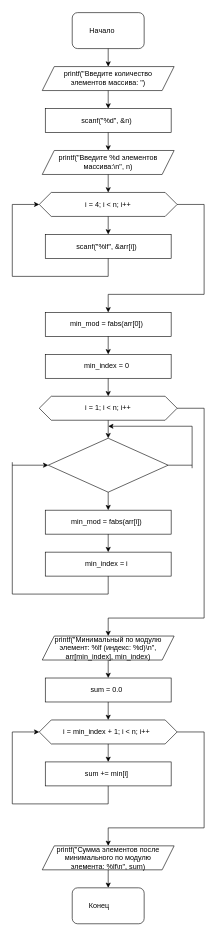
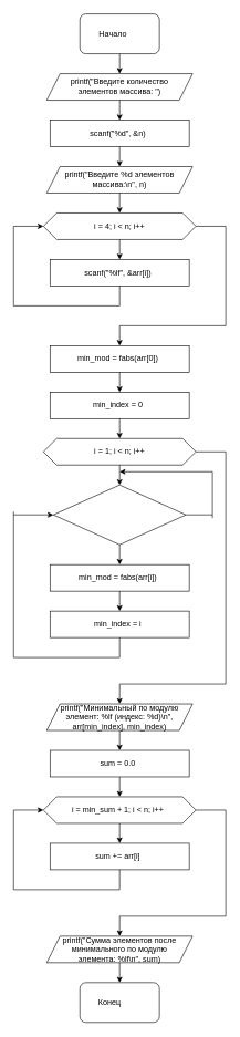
- <mxCell id="74" value="i = min_index + 1; i &lt; n; i++" style="text;html=1;align=center;verticalAlign=middle;whiteSpace=wrap;rounded=0;" vertex="1" parent="1"><mxGeometry x="85" y="1200" width="185" height="40" as="geometry" /></mxCell>
+ <mxCell id="74" value="i = min_sum + 1; i &lt; n; i++" style="text;html=1;align=center;verticalAlign=middle;whiteSpace=wrap;rounded=0;" vertex="1" parent="1"><mxGeometry x="85" y="1200" width="185" height="40" as="geometry" /></mxCell>
- <mxCell id="75" value="sum += min[i]" style="text;html=1;align=center;verticalAlign=middle;whiteSpace=wrap;rounded=0;" vertex="1" parent="1"><mxGeometry x="75" y="1270" width="205" height="40" as="geometry" /></mxCell>
+ <mxCell id="75" value="sum += arr[i]" style="text;html=1;align=center;verticalAlign=middle;whiteSpace=wrap;rounded=0;" vertex="1" parent="1"><mxGeometry x="75" y="1270" width="205" height="40" as="geometry" /></mxCell>
